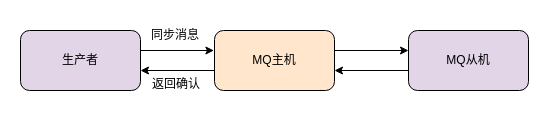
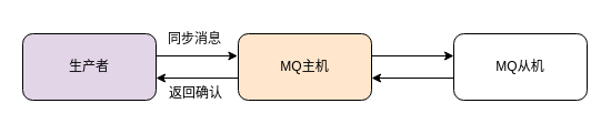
- <mxCell id="8" value="MQ从机" style="rounded=1;whiteSpace=wrap;html=1;fillColor=#e1d5e7;" vertex="1" parent="1"><mxGeometry x="408" y="30" width="120" height="60" as="geometry" /></mxCell>
+ <mxCell id="8" value="MQ从机" style="rounded=1;whiteSpace=wrap;html=1;" vertex="1" parent="1"><mxGeometry x="408" y="30" width="120" height="60" as="geometry" /></mxCell>
